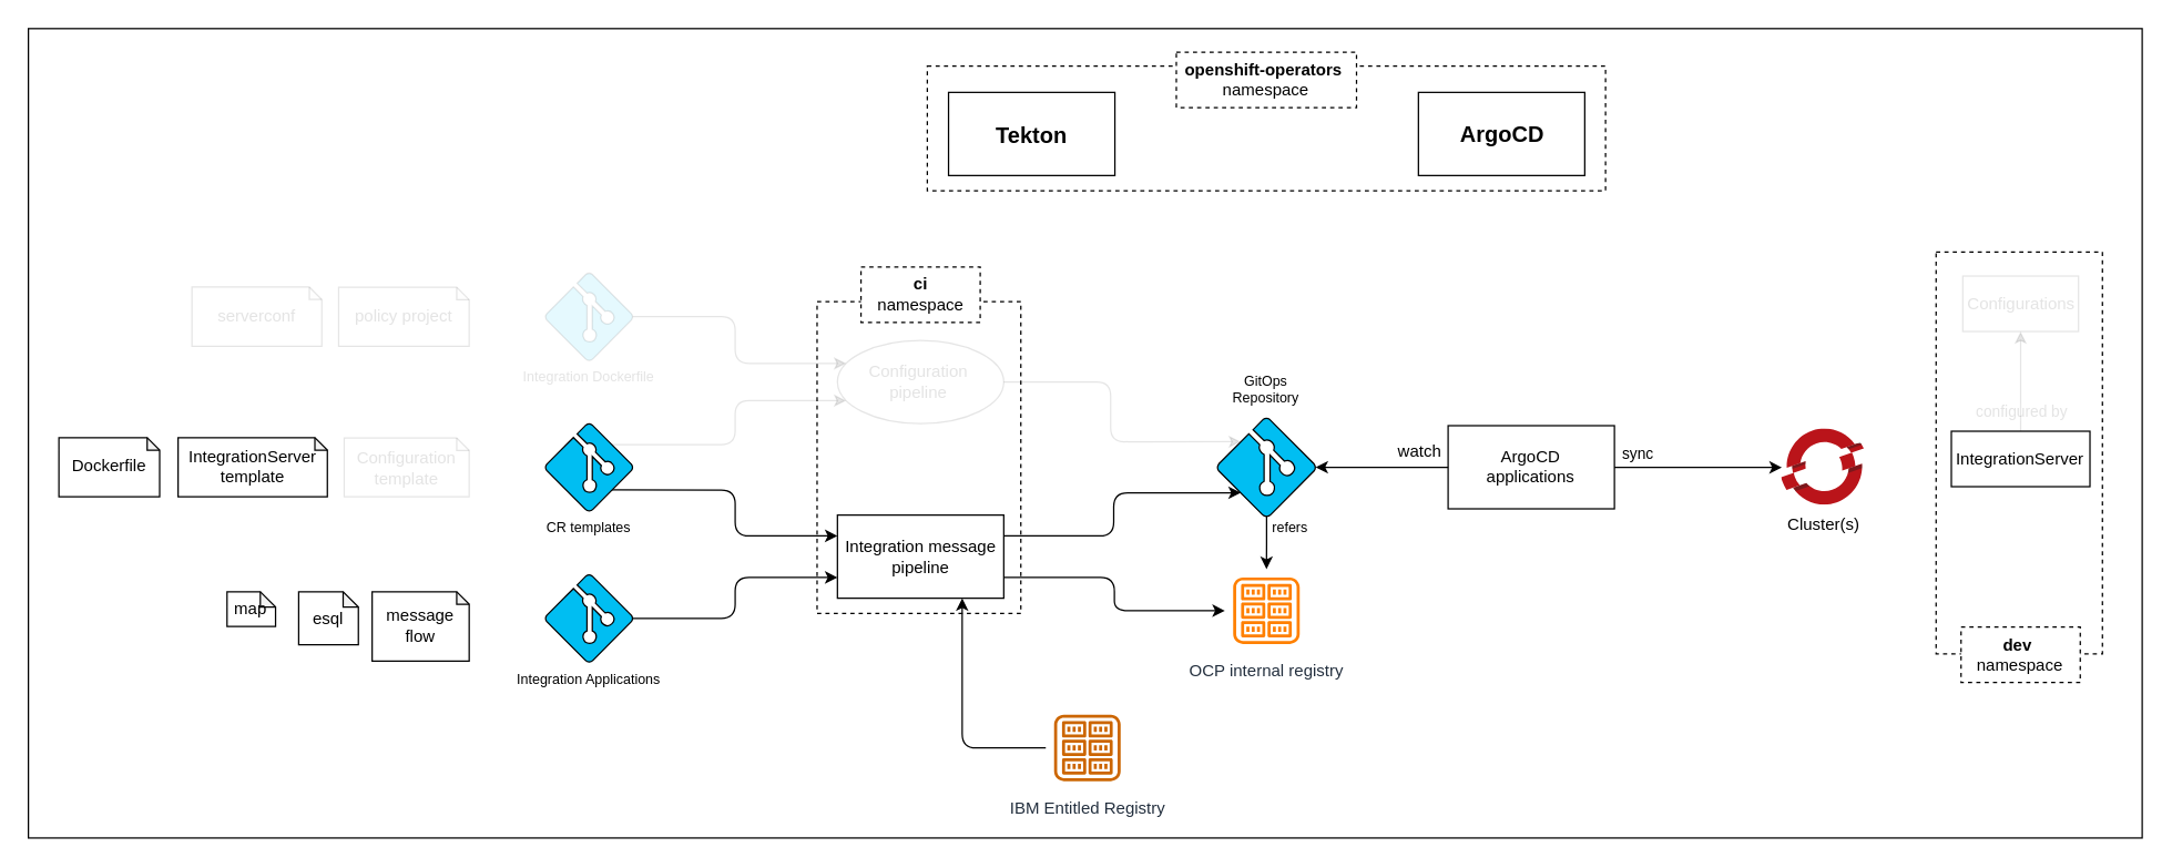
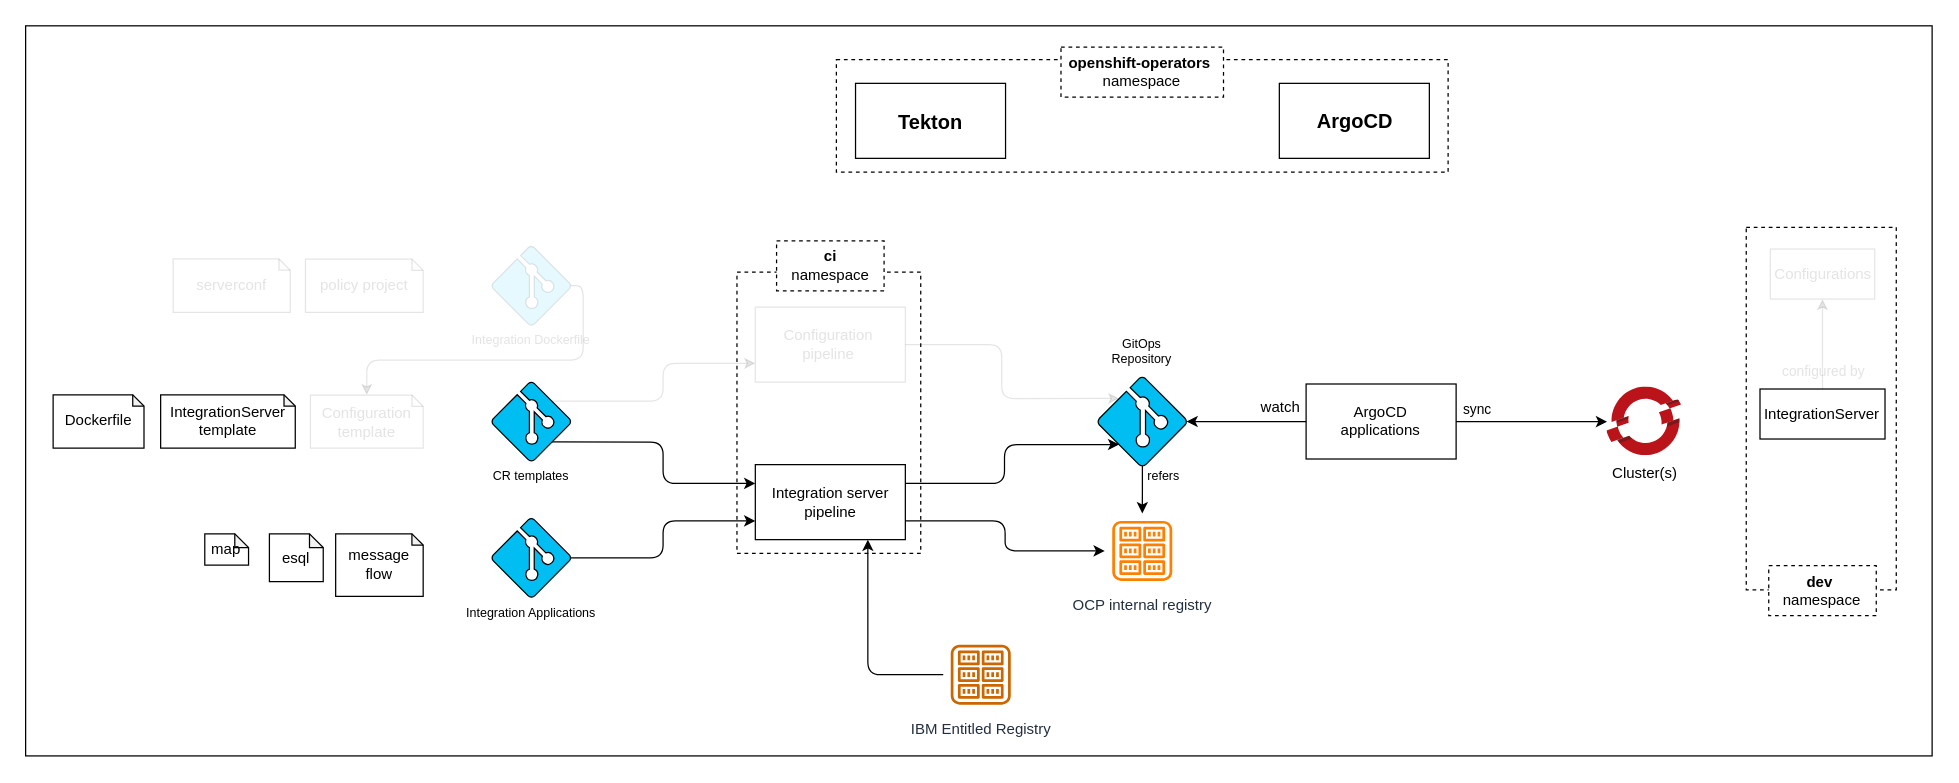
- <mxCell id="41" value="" style="endArrow=classic;html=1;edgeStyle=orthogonalEdgeStyle;entryX=0;entryY=0.25;entryDx=0;entryDy=0;exitX=1;exitY=0.5;exitDx=0;exitDy=0;exitPerimeter=0;endFill=1;opacity=10;textOpacity=10;" parent="1" source="46" target="40" edge="1"><mxGeometry x="447" y="958" width="50" height="50" as="geometry"><mxPoint x="486" y="429" as="sourcePoint" /><mxPoint x="541" y="302" as="targetPoint" /></mxGeometry></mxCell>
+ <mxCell id="41" value="" style="endArrow=classic;html=1;edgeStyle=orthogonalEdgeStyle;exitX=1;exitY=0.5;exitDx=0;exitDy=0;exitPerimeter=0;endFill=1;opacity=10;textOpacity=10;" parent="1" source="46" target="49" edge="1"><mxGeometry x="447" y="958" width="50" height="50" as="geometry"><mxPoint x="486" y="429" as="sourcePoint" /><mxPoint x="541" y="302" as="targetPoint" /></mxGeometry></mxCell>
- <mxCell id="40" value="Configuration&amp;nbsp;&lt;br&gt;pipeline&amp;nbsp;" style="ellipse;whiteSpace=wrap;html=1;strokeWidth=1;fontSize=12;fontColor=#000000;fillColor=none;opacity=10;textOpacity=10;" parent="1" vertex="1"><mxGeometry x="603.68" y="245.003" width="120" height="60" as="geometry" /></mxCell>
+ <mxCell id="40" value="Configuration&amp;nbsp;&lt;br&gt;pipeline&amp;nbsp;" style="rounded=0;whiteSpace=wrap;html=1;strokeWidth=1;fontSize=12;fontColor=#000000;fillColor=none;opacity=10;textOpacity=10;" parent="1" vertex="1"><mxGeometry x="603.68" y="245.003" width="120" height="60" as="geometry" /></mxCell>
- <mxCell id="38" value="Integration message&lt;br&gt;pipeline" style="rounded=0;whiteSpace=wrap;html=1;strokeWidth=1;fontSize=12;fontColor=#000000;fillColor=none;" parent="1" vertex="1"><mxGeometry x="603.68" y="370.996" width="120" height="60" as="geometry" /></mxCell>
+ <mxCell id="38" value="Integration server&lt;br&gt;pipeline" style="rounded=0;whiteSpace=wrap;html=1;strokeWidth=1;fontSize=12;fontColor=#000000;fillColor=none;" parent="1" vertex="1"><mxGeometry x="603.68" y="370.996" width="120" height="60" as="geometry" /></mxCell>
